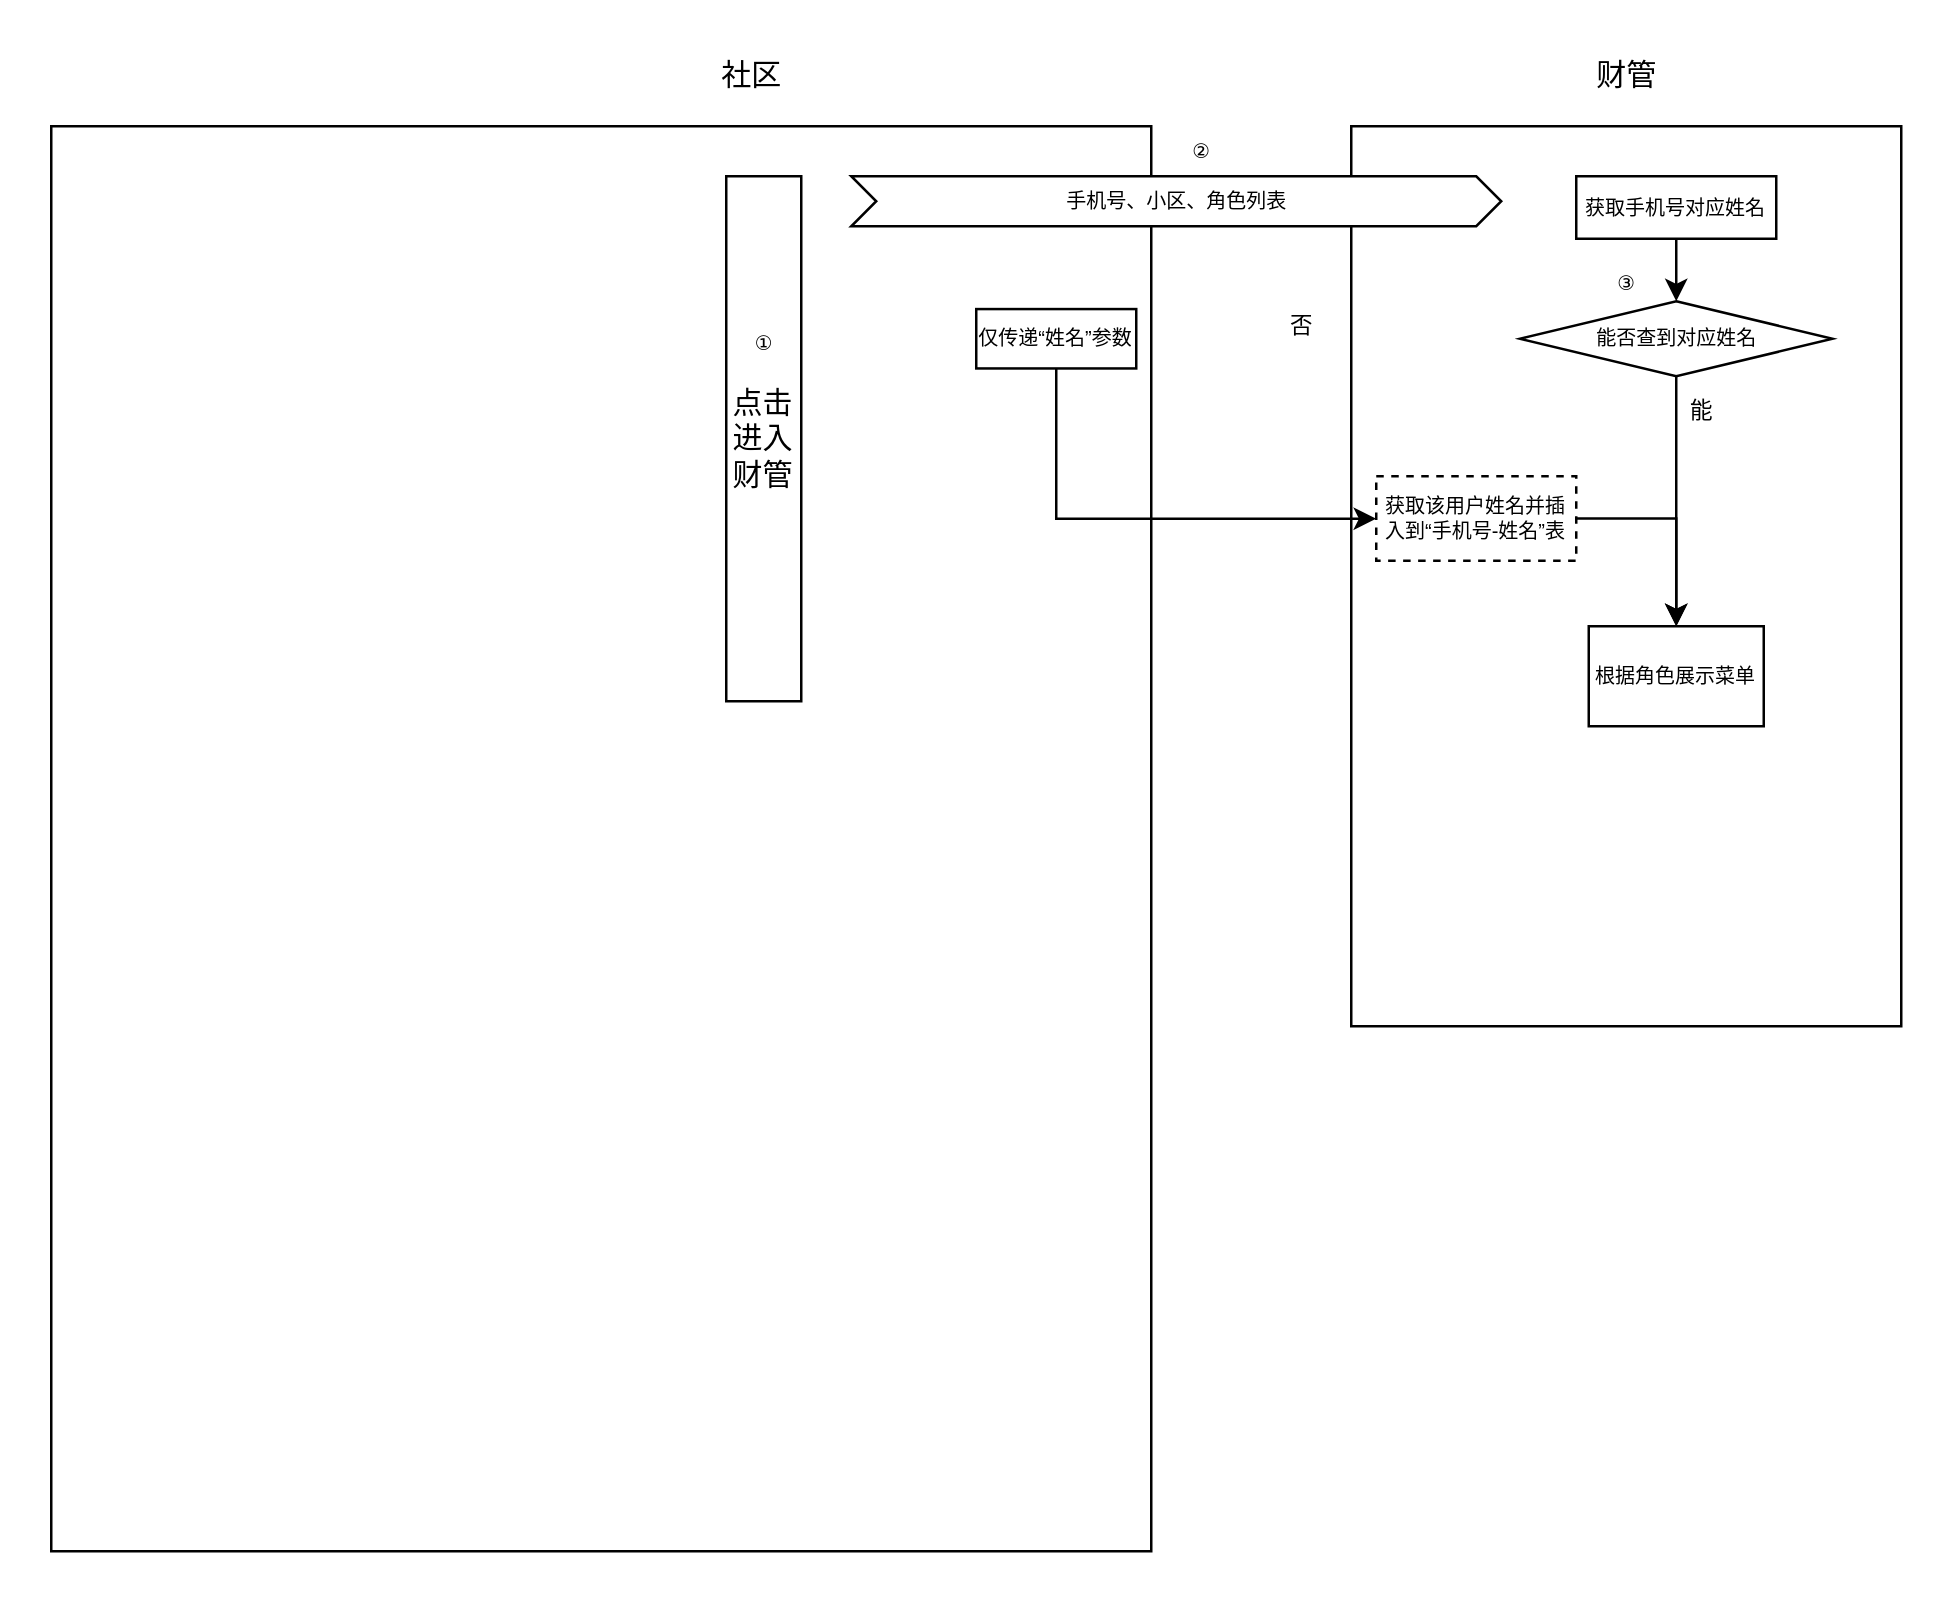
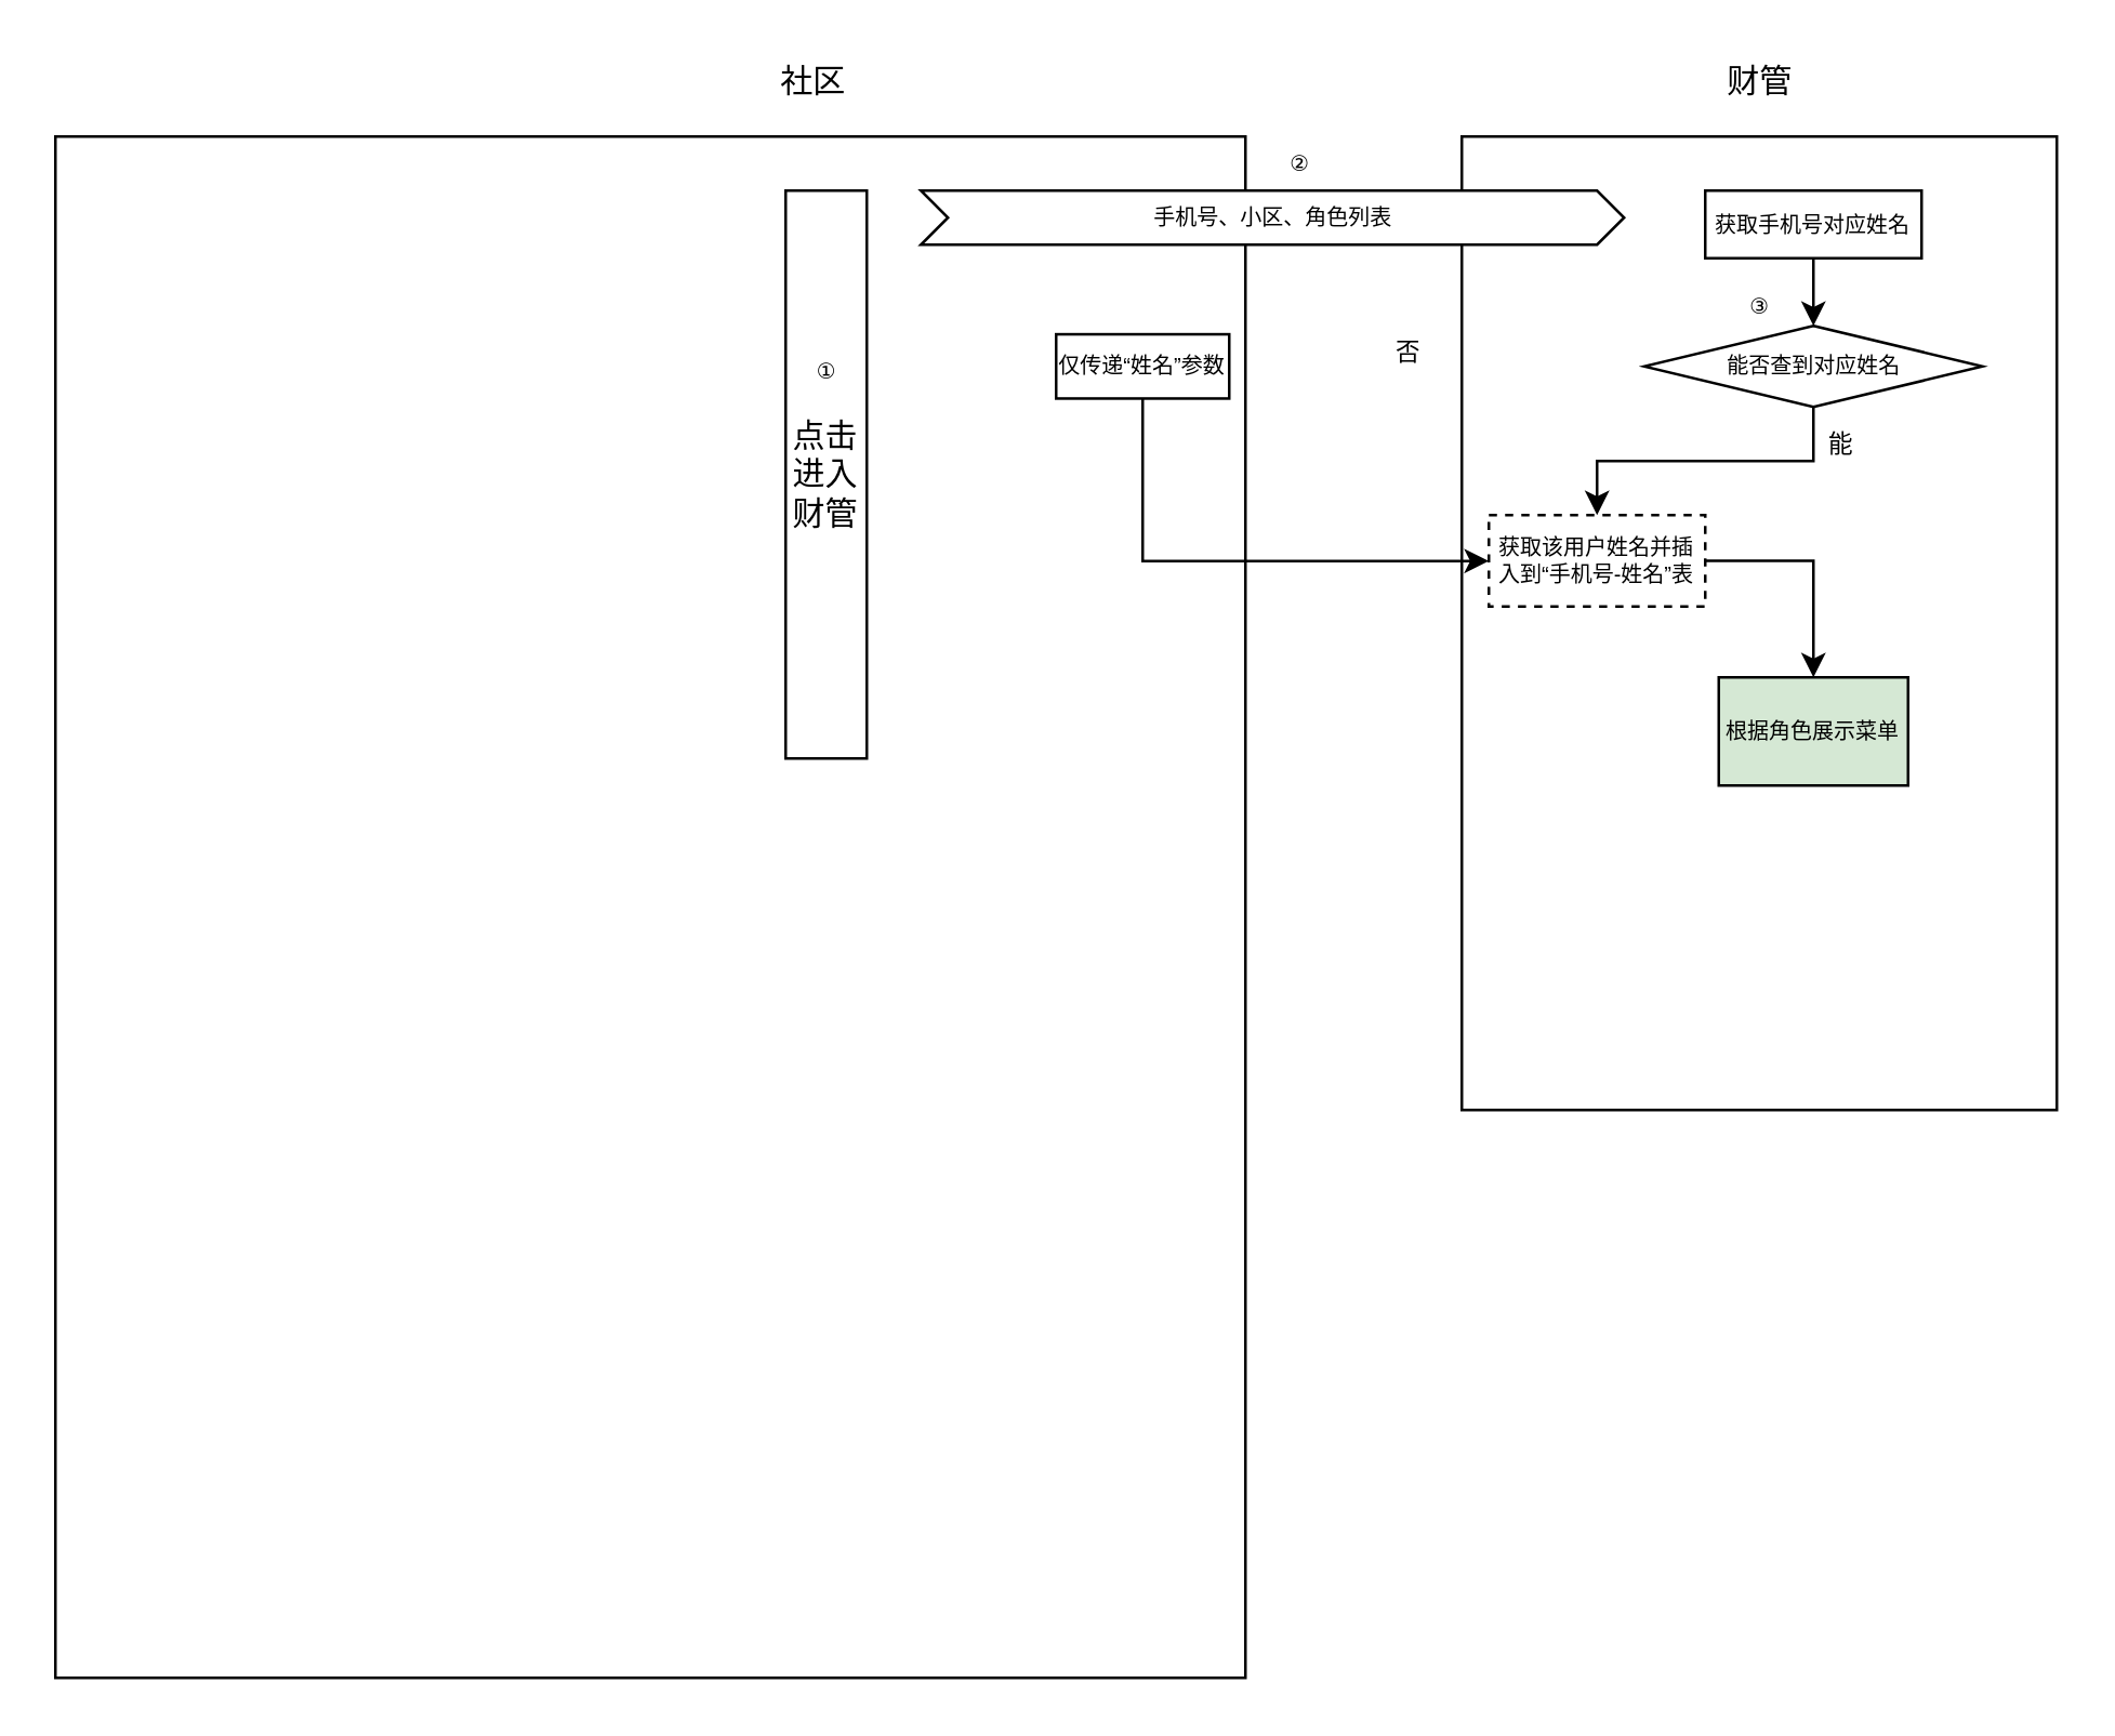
- <mxCell id="9" value="" style="edgeStyle=orthogonalEdgeStyle;rounded=0;orthogonalLoop=1;jettySize=auto;html=1;fontSize=9;" edge="1" parent="1" source="10" target="5"><mxGeometry relative="1" as="geometry" /></mxCell>
+ <mxCell id="9" value="" style="edgeStyle=orthogonalEdgeStyle;rounded=0;orthogonalLoop=1;jettySize=auto;html=1;fontSize=9;" edge="1" parent="1" source="10" target="16"><mxGeometry relative="1" as="geometry" /></mxCell>
- <mxCell id="5" value="根据角色展示菜单" style="rounded=0;whiteSpace=wrap;html=1;fontSize=8;" vertex="1" parent="1"><mxGeometry x="635" y="250" width="70" height="40" as="geometry" /></mxCell>
+ <mxCell id="5" value="根据角色展示菜单" style="rounded=0;whiteSpace=wrap;html=1;fontSize=8;fillColor=#d5e8d4;" vertex="1" parent="1"><mxGeometry x="635" y="250" width="70" height="40" as="geometry" /></mxCell>
